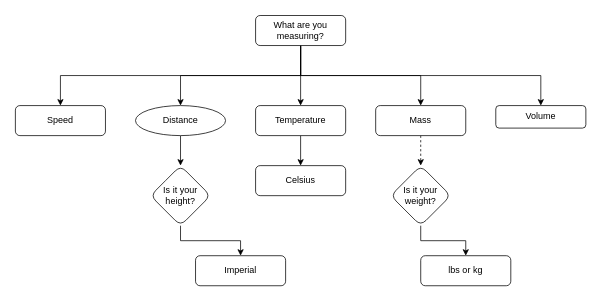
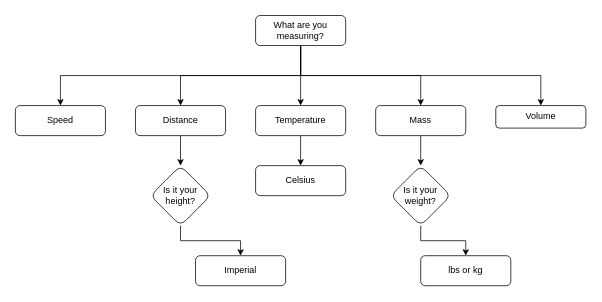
- <mxCell id="12" value="Distance" style="ellipse;whiteSpace=wrap;html=1;" vertex="1" parent="1"><mxGeometry x="180" y="140" width="120" height="40" as="geometry" /></mxCell>
+ <mxCell id="12" value="Distance" style="rounded=1;whiteSpace=wrap;html=1;" vertex="1" parent="1"><mxGeometry x="180" y="140" width="120" height="40" as="geometry" /></mxCell>
- <mxCell id="13" value="" style="edgeStyle=orthogonalEdgeStyle;rounded=0;orthogonalLoop=1;jettySize=auto;html=1;dashed=1;" edge="1" parent="1" source="14" target="21"><mxGeometry relative="1" as="geometry" /></mxCell>
+ <mxCell id="13" value="" style="edgeStyle=orthogonalEdgeStyle;rounded=0;orthogonalLoop=1;jettySize=auto;html=1;" edge="1" parent="1" source="14" target="21"><mxGeometry relative="1" as="geometry" /></mxCell>
